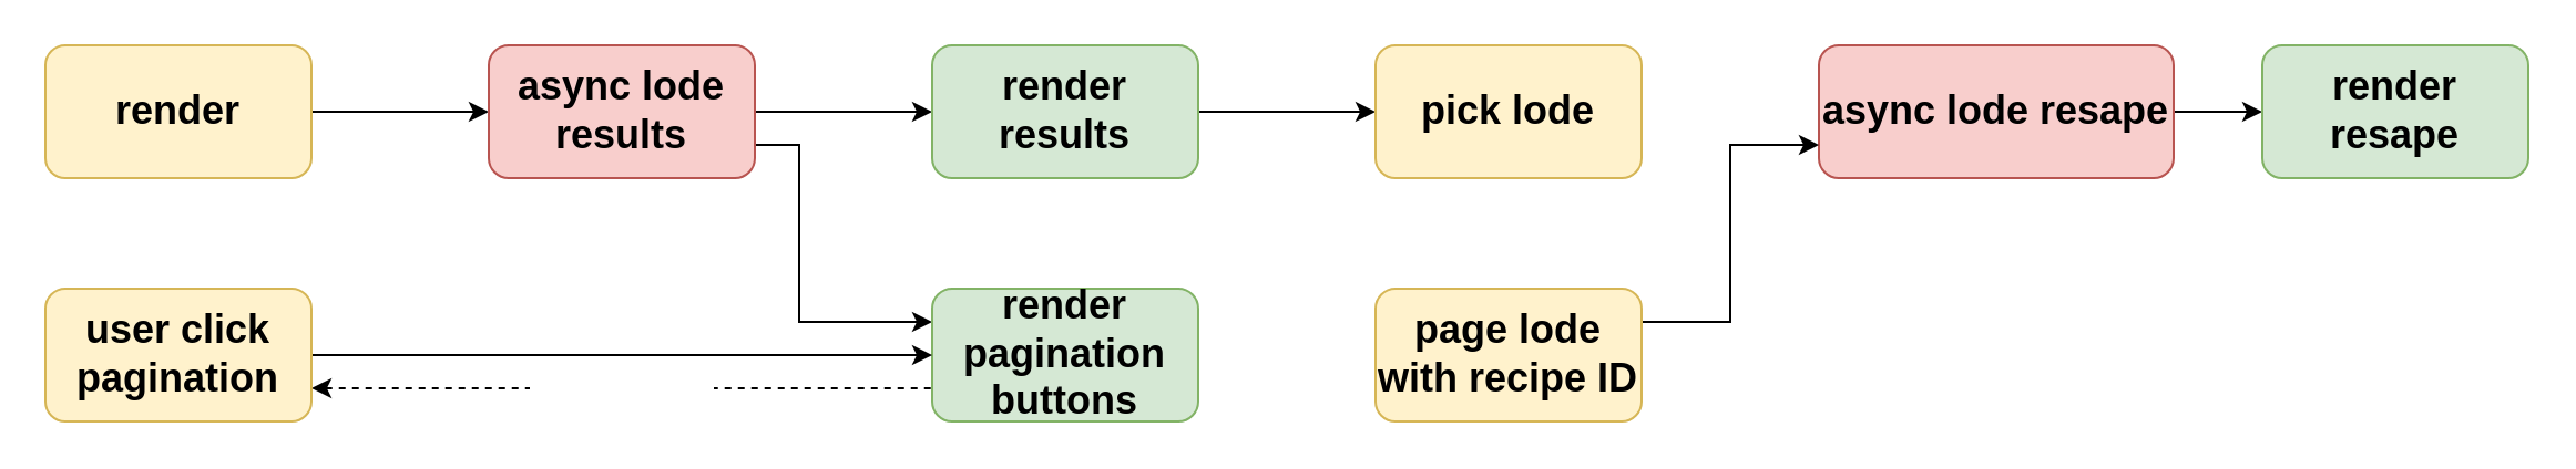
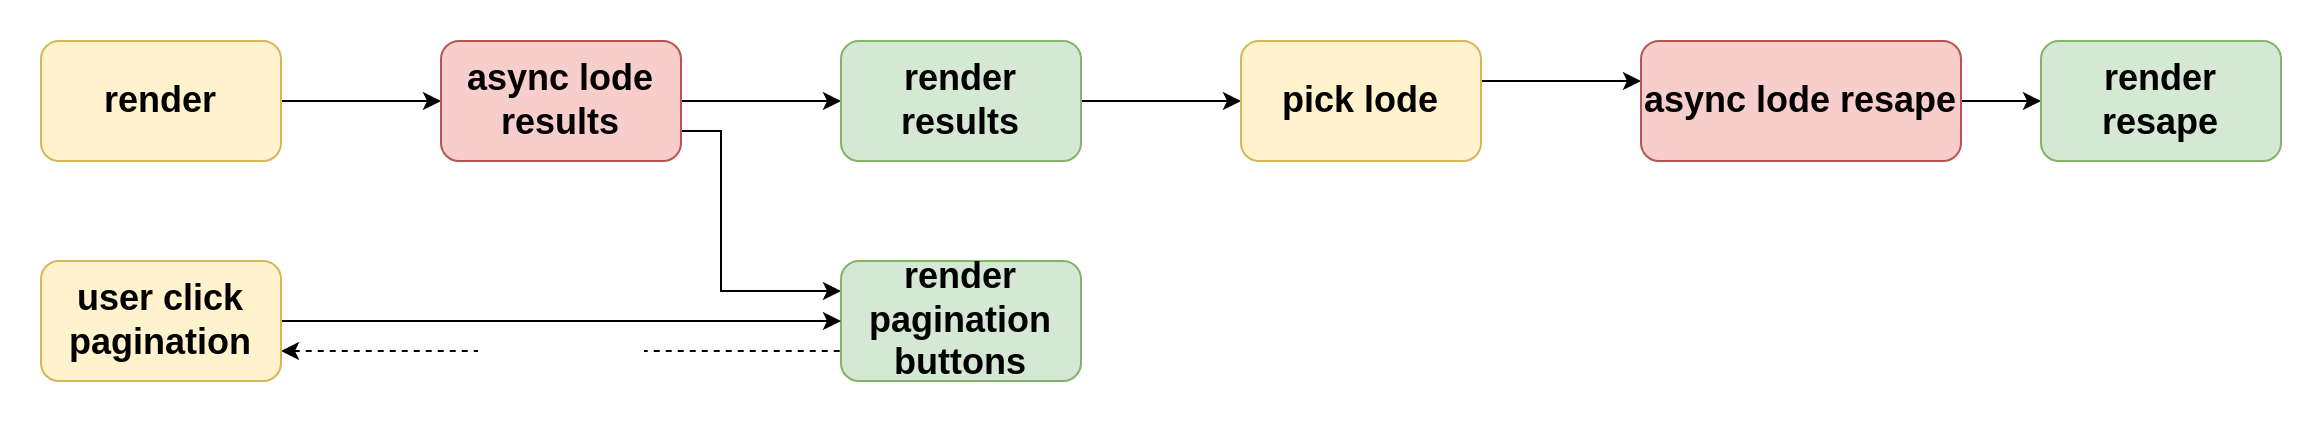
+ <mxCell id="9" value="" style="edgeStyle=orthogonalEdgeStyle;rounded=0;orthogonalLoop=1;jettySize=auto;html=1;fontSize=18;labelBorderColor=none;fontStyle=1;fontColor=#000000;" parent="1" source="10" target="12" edge="1"><mxGeometry relative="1" as="geometry"><Array as="points"><mxPoint x="780" y="40" /><mxPoint x="780" y="40" /></Array></mxGeometry></mxCell>
- <mxCell id="18" style="edgeStyle=orthogonalEdgeStyle;rounded=0;orthogonalLoop=1;jettySize=auto;html=1;exitX=1;exitY=0.25;exitDx=0;exitDy=0;entryX=0;entryY=0.75;entryDx=0;entryDy=0;fontSize=18;labelBorderColor=none;fontStyle=1;fontColor=#000000;" parent="1" source="19" target="12" edge="1"><mxGeometry relative="1" as="geometry" /></mxCell>
- <mxCell id="19" value="&lt;font style=&quot;font-size: 18px&quot;&gt;page lode with recipe ID&lt;/font&gt;" style="rounded=1;whiteSpace=wrap;html=1;fillColor=#fff2cc;strokeColor=#d6b656;labelBorderColor=none;fontStyle=1;fontColor=#000000;" parent="1" vertex="1"><mxGeometry x="620" y="130" width="120" height="60" as="geometry" /></mxCell>
